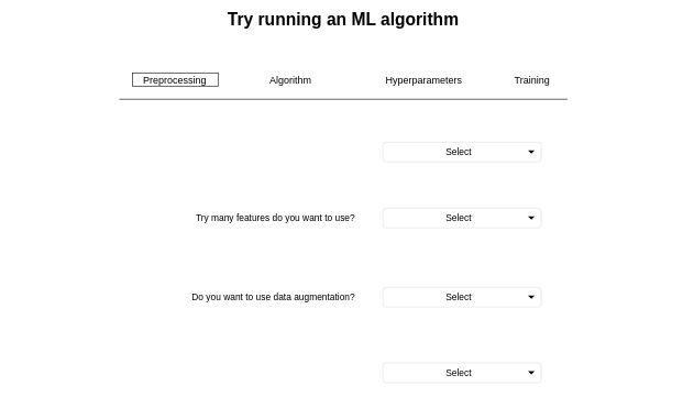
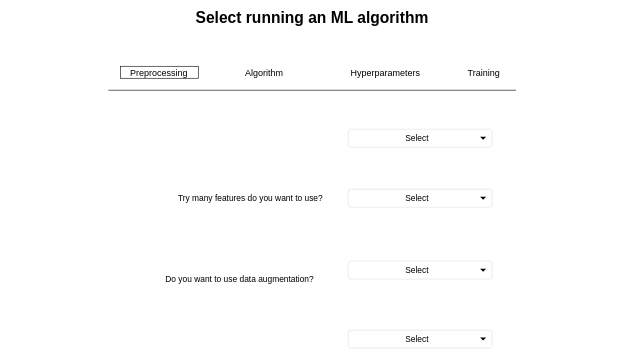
- <mxCell id="3" value="&lt;b&gt;&lt;font style=&quot;font-size: 26px&quot;&gt;Try running an ML algorithm&lt;/font&gt;&lt;/b&gt;" style="text;html=1;strokeColor=none;fillColor=none;align=center;verticalAlign=middle;whiteSpace=wrap;rounded=0;" vertex="1" parent="1"><mxGeometry x="70" y="20" width="900" height="20" as="geometry" /></mxCell>
+ <mxCell id="3" value="&lt;b&gt;&lt;font style=&quot;font-size: 26px&quot;&gt;Select running an ML algorithm&lt;/font&gt;&lt;/b&gt;" style="text;html=1;strokeColor=none;fillColor=none;align=center;verticalAlign=middle;whiteSpace=wrap;rounded=0;" vertex="1" parent="1"><mxGeometry x="70" y="20" width="900" height="20" as="geometry" /></mxCell>
- <mxCell id="11" value="&lt;font style=&quot;font-size: 14px&quot;&gt;Do you want to use data augmentation?&lt;/font&gt;" style="text;html=1;strokeColor=none;fillColor=none;align=right;verticalAlign=middle;whiteSpace=wrap;rounded=0;" vertex="1" parent="1"><mxGeometry x="230" y="430" width="310" height="40" as="geometry" /></mxCell>
+ <mxCell id="11" value="&lt;font style=&quot;font-size: 14px&quot;&gt;Do you want to use data augmentation?&lt;/font&gt;" style="text;html=1;strokeColor=none;fillColor=none;align=right;verticalAlign=middle;whiteSpace=wrap;rounded=0;" vertex="1" parent="1"><mxGeometry x="215" y="445" width="310" height="40" as="geometry" /></mxCell>
